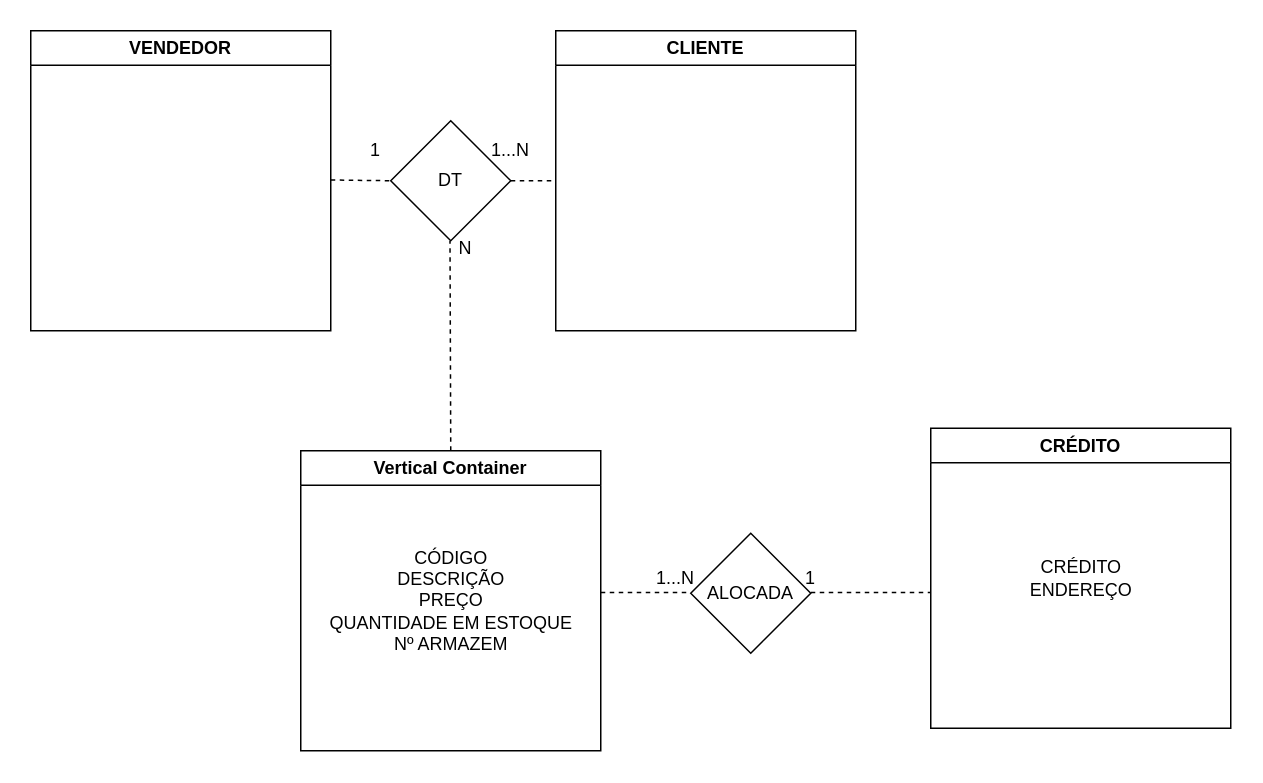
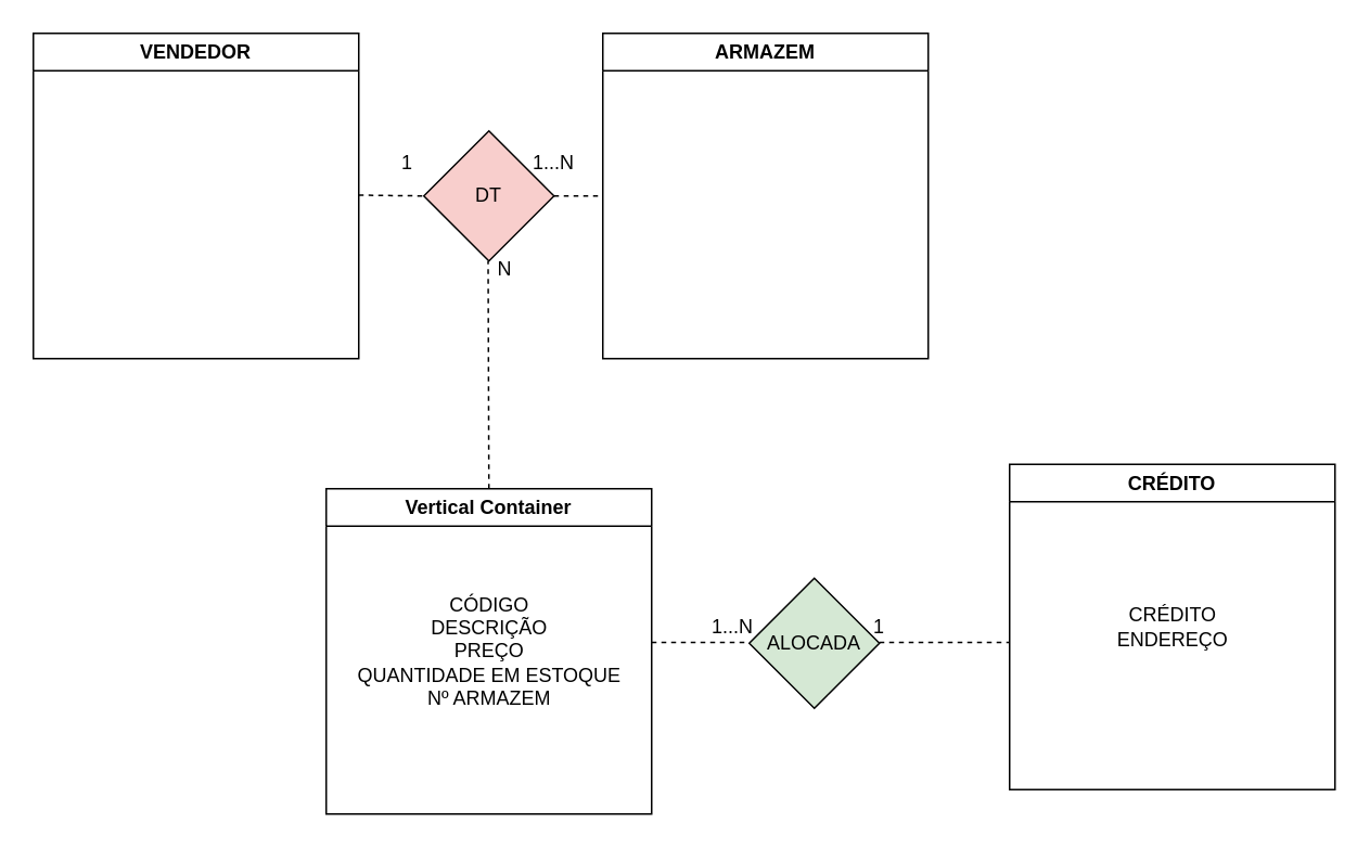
- <mxCell id="3" value="CLIENTE" style="swimlane;whiteSpace=wrap;html=1;" vertex="1" parent="1"><mxGeometry x="370" y="20" width="200" height="200" as="geometry" /></mxCell>
+ <mxCell id="3" value="ARMAZEM" style="swimlane;whiteSpace=wrap;html=1;" vertex="1" parent="1"><mxGeometry x="370" y="20" width="200" height="200" as="geometry" /></mxCell>
- <mxCell id="4" value="DT" style="rhombus;whiteSpace=wrap;html=1;" vertex="1" parent="1"><mxGeometry x="260" y="80" width="80" height="80" as="geometry" /></mxCell>
+ <mxCell id="4" value="DT" style="rhombus;whiteSpace=wrap;html=1;fillColor=#f8cecc;" vertex="1" parent="1"><mxGeometry x="260" y="80" width="80" height="80" as="geometry" /></mxCell>
- <mxCell id="13" value="ALOCADA" style="rhombus;whiteSpace=wrap;html=1;" vertex="1" parent="1"><mxGeometry x="460" y="355" width="80" height="80" as="geometry" /></mxCell>
+ <mxCell id="13" value="ALOCADA" style="rhombus;whiteSpace=wrap;html=1;fillColor=#d5e8d4;" vertex="1" parent="1"><mxGeometry x="460" y="355" width="80" height="80" as="geometry" /></mxCell>
